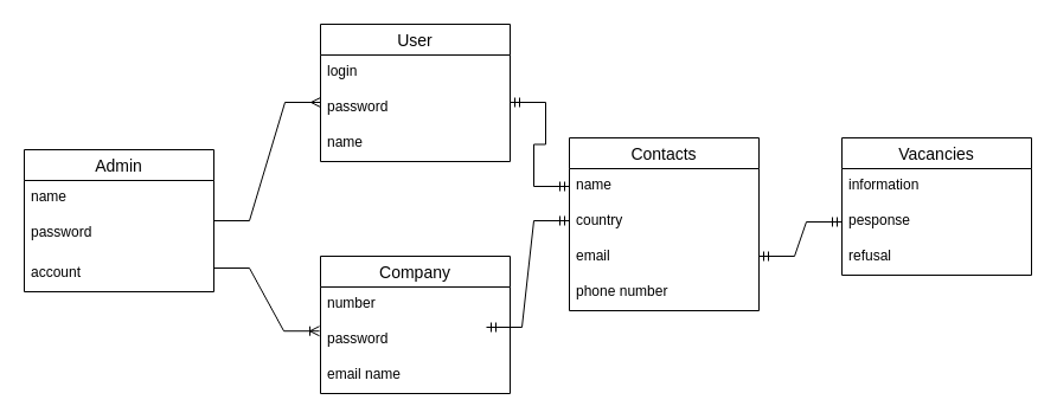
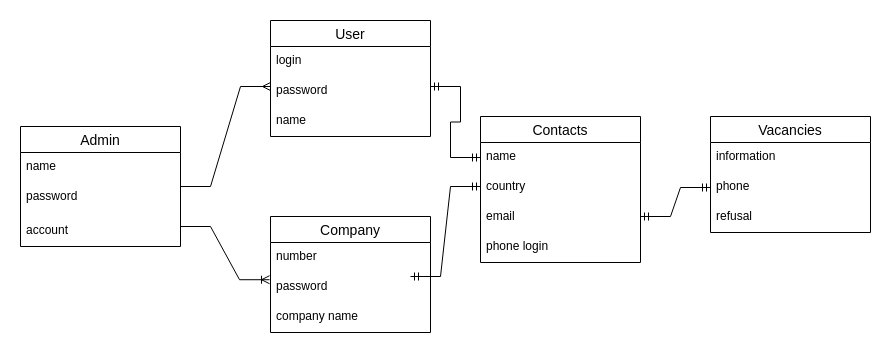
- <mxCell id="12" value="pesponse" style="text;strokeColor=none;fillColor=none;spacingLeft=4;spacingRight=4;overflow=hidden;rotatable=0;points=[[0,0.5],[1,0.5]];portConstraint=eastwest;fontSize=12;" vertex="1" parent="10"><mxGeometry y="56" width="160" height="30" as="geometry" /></mxCell>
+ <mxCell id="12" value="phone" style="text;strokeColor=none;fillColor=none;spacingLeft=4;spacingRight=4;overflow=hidden;rotatable=0;points=[[0,0.5],[1,0.5]];portConstraint=eastwest;fontSize=12;" vertex="1" parent="10"><mxGeometry y="56" width="160" height="30" as="geometry" /></mxCell>
- <mxCell id="22" value="phone number" style="text;strokeColor=none;fillColor=none;spacingLeft=4;spacingRight=4;overflow=hidden;rotatable=0;points=[[0,0.5],[1,0.5]];portConstraint=eastwest;fontSize=12;" vertex="1" parent="18"><mxGeometry y="116" width="160" height="30" as="geometry" /></mxCell>
+ <mxCell id="22" value="phone login" style="text;strokeColor=none;fillColor=none;spacingLeft=4;spacingRight=4;overflow=hidden;rotatable=0;points=[[0,0.5],[1,0.5]];portConstraint=eastwest;fontSize=12;" vertex="1" parent="18"><mxGeometry y="116" width="160" height="30" as="geometry" /></mxCell>
- <mxCell id="5" value="email name" style="text;strokeColor=none;fillColor=none;spacingLeft=4;spacingRight=4;overflow=hidden;rotatable=0;points=[[0,0.5],[1,0.5]];portConstraint=eastwest;fontSize=12;" vertex="1" parent="2"><mxGeometry y="86" width="160" height="30" as="geometry" /></mxCell>
+ <mxCell id="5" value="company name" style="text;strokeColor=none;fillColor=none;spacingLeft=4;spacingRight=4;overflow=hidden;rotatable=0;points=[[0,0.5],[1,0.5]];portConstraint=eastwest;fontSize=12;" vertex="1" parent="2"><mxGeometry y="86" width="160" height="30" as="geometry" /></mxCell>
